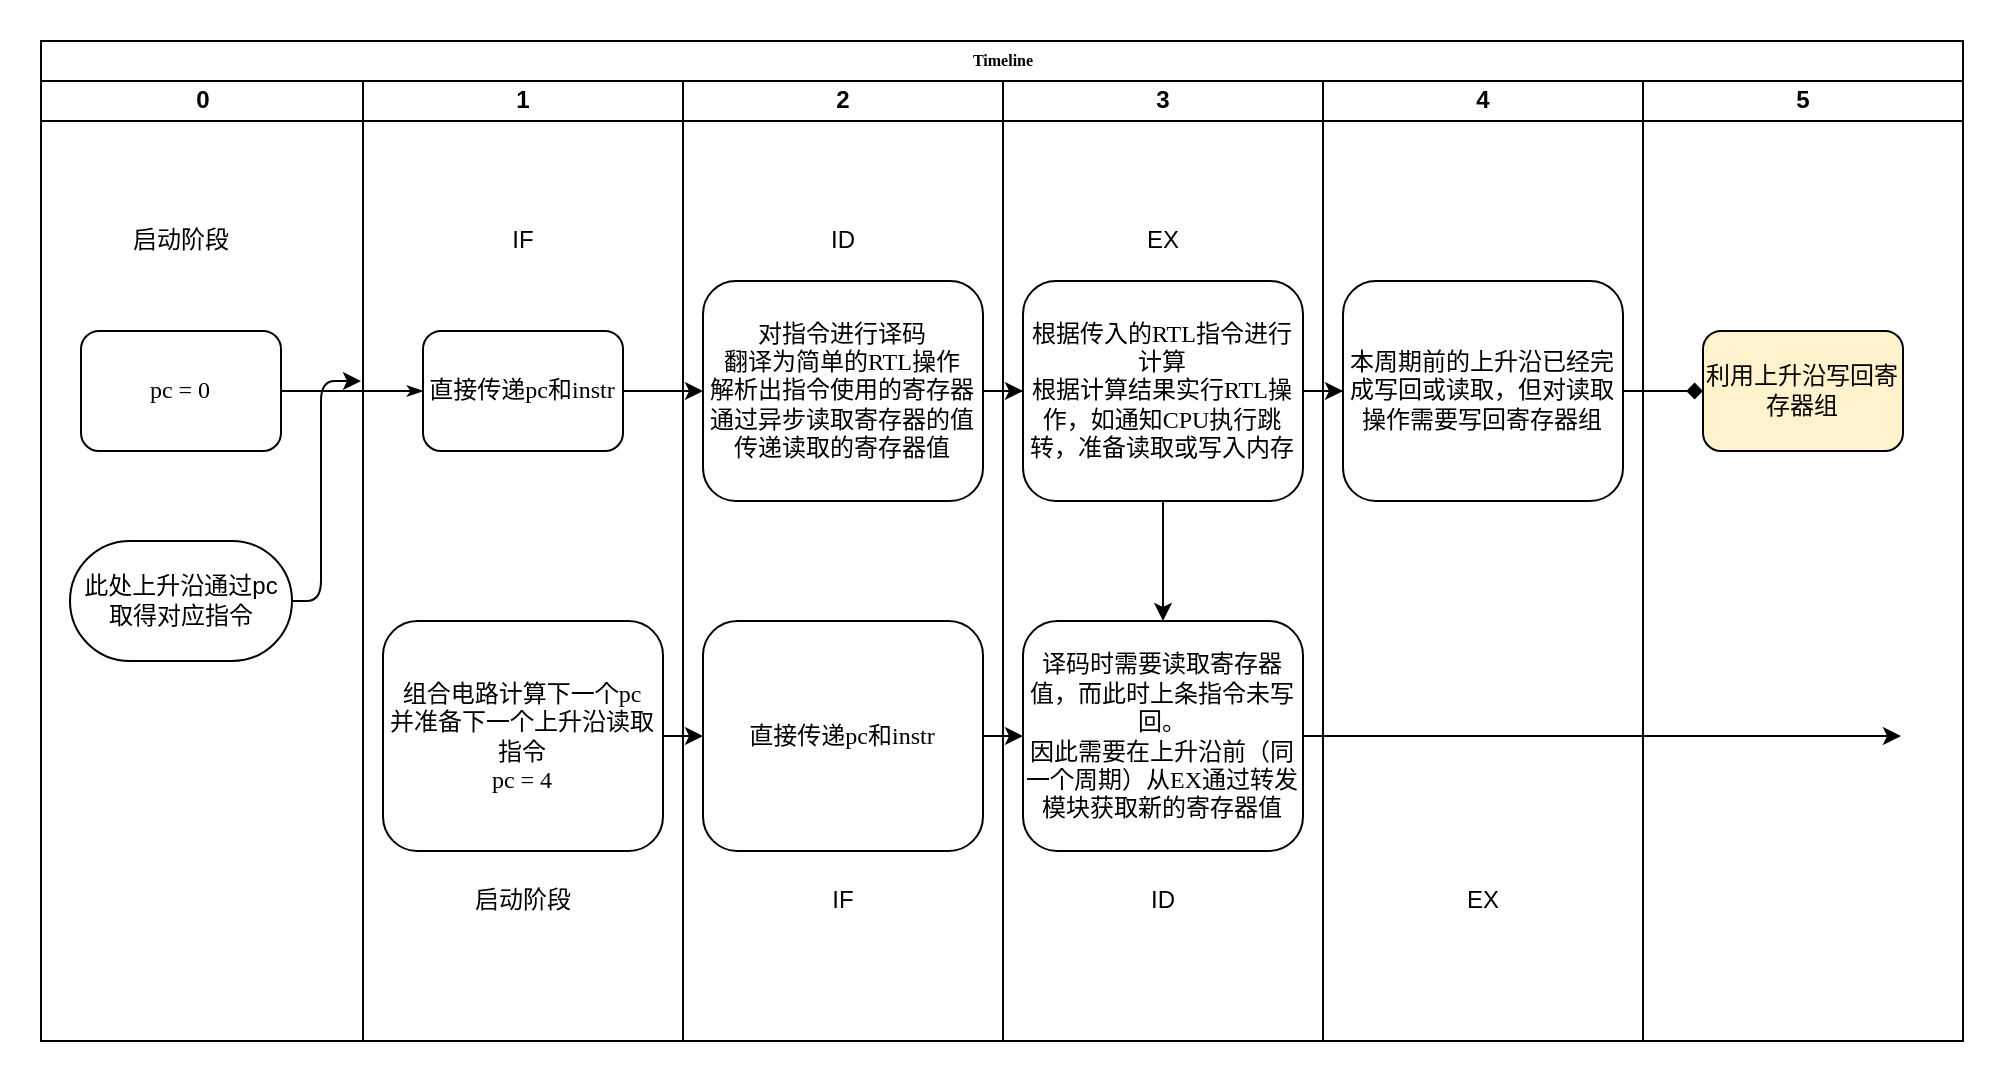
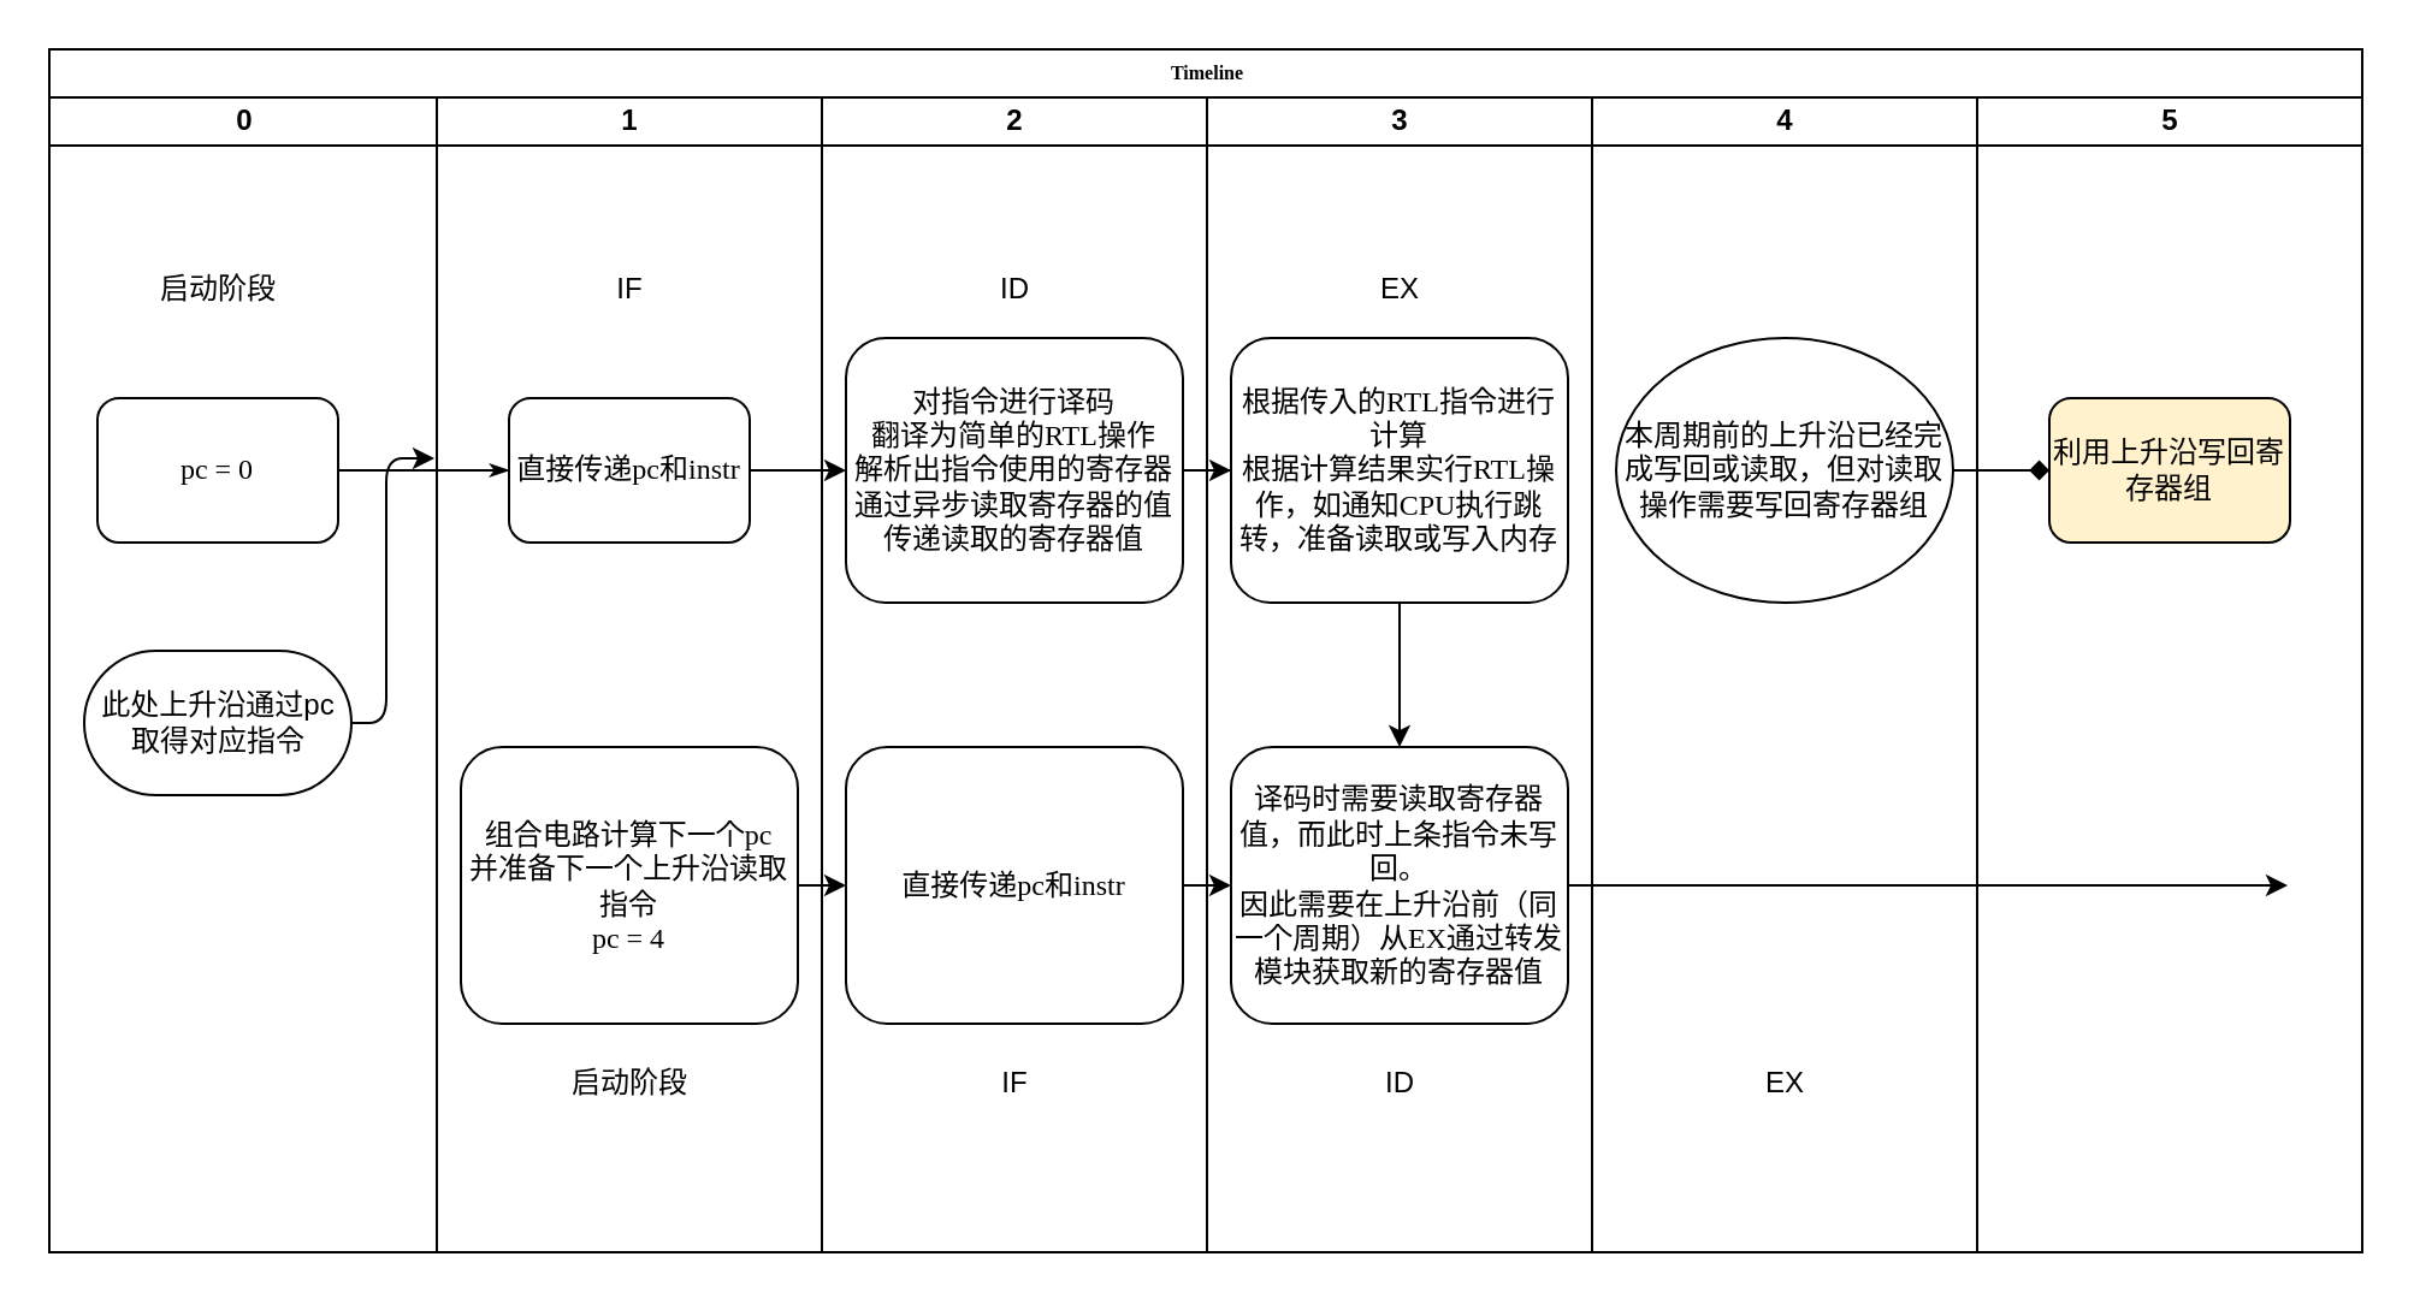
- <mxCell id="20" value="" style="edgeStyle=orthogonalEdgeStyle;rounded=0;orthogonalLoop=1;jettySize=auto;html=1;" edge="1" parent="2" source="23" target="31"><mxGeometry relative="1" as="geometry" /></mxCell>
- <mxCell id="31" value="本周期前的上升沿已经完成写回或读取，但对读取操作需要写回寄存器组" style="rounded=1;whiteSpace=wrap;html=1;shadow=0;labelBackgroundColor=none;strokeWidth=1;fontFamily=Verdana;fontSize=12;align=center;" vertex="1" parent="30"><mxGeometry x="10" y="100" width="140" height="110" as="geometry" /></mxCell>
+ <mxCell id="31" value="本周期前的上升沿已经完成写回或读取，但对读取操作需要写回寄存器组" style="ellipse;whiteSpace=wrap;html=1;shadow=0;labelBackgroundColor=none;strokeWidth=1;fontFamily=Verdana;fontSize=12;align=center;" vertex="1" parent="30"><mxGeometry x="10" y="100" width="140" height="110" as="geometry" /></mxCell>
